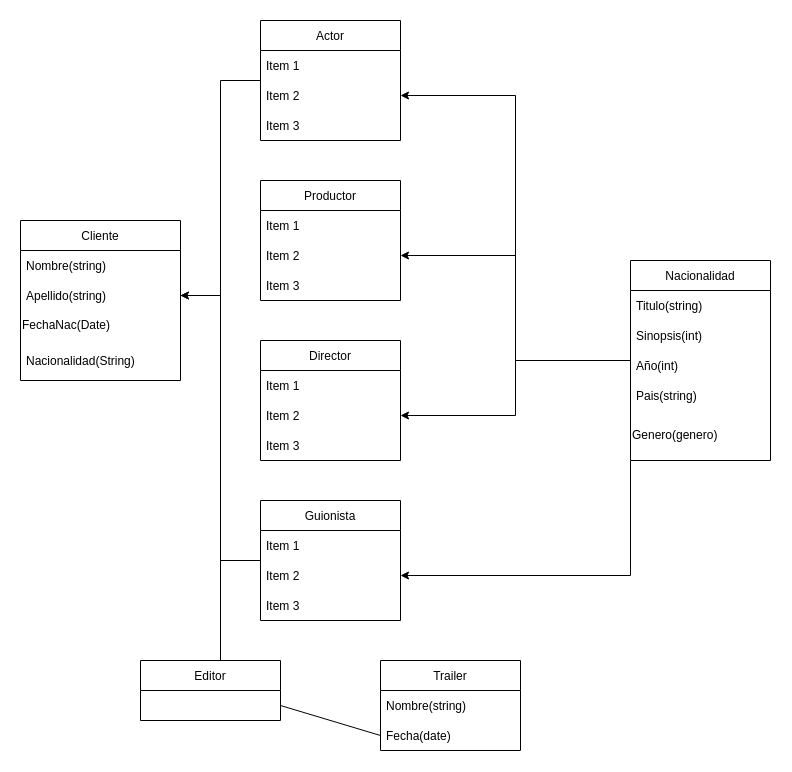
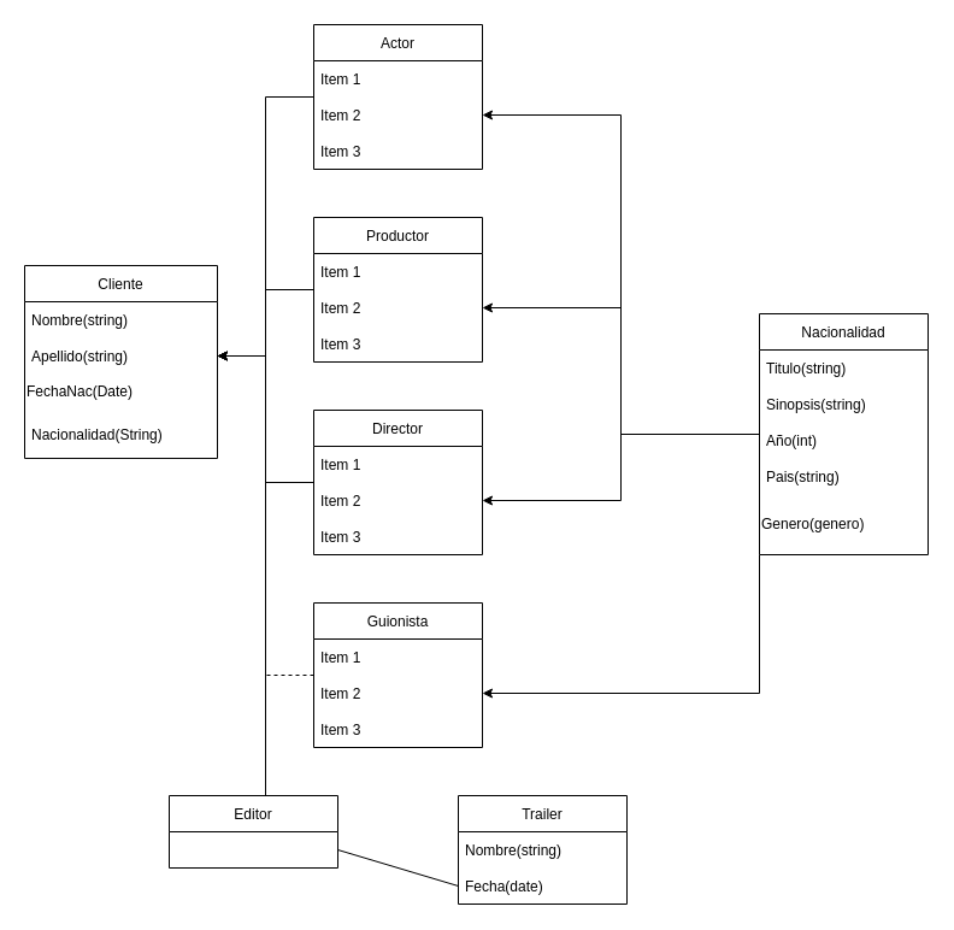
+ <mxCell id="12" style="edgeStyle=orthogonalEdgeStyle;rounded=0;orthogonalLoop=1;jettySize=auto;html=1;entryX=1;entryY=0.5;entryDx=0;entryDy=0;" parent="1" source="13" target="4" edge="1"><mxGeometry relative="1" as="geometry" /></mxCell>
- <mxCell id="38" value="Sinopsis(int)" style="text;strokeColor=none;fillColor=none;align=left;verticalAlign=middle;spacingLeft=4;spacingRight=4;overflow=hidden;points=[[0,0.5],[1,0.5]];portConstraint=eastwest;rotatable=0;" parent="36" vertex="1"><mxGeometry y="60" width="140" height="30" as="geometry" /></mxCell>
+ <mxCell id="38" value="Sinopsis(string)" style="text;strokeColor=none;fillColor=none;align=left;verticalAlign=middle;spacingLeft=4;spacingRight=4;overflow=hidden;points=[[0,0.5],[1,0.5]];portConstraint=eastwest;rotatable=0;" parent="36" vertex="1"><mxGeometry y="60" width="140" height="30" as="geometry" /></mxCell>
+ <mxCell id="17" style="edgeStyle=orthogonalEdgeStyle;rounded=0;orthogonalLoop=1;jettySize=auto;html=1;entryX=1;entryY=0.5;entryDx=0;entryDy=0;" parent="1" source="18" target="4" edge="1"><mxGeometry relative="1" as="geometry"><Array as="points"><mxPoint x="220" y="400" /><mxPoint x="220" y="295" /></Array></mxGeometry></mxCell>
- <mxCell id="22" style="edgeStyle=orthogonalEdgeStyle;rounded=0;orthogonalLoop=1;jettySize=auto;html=1;entryX=1;entryY=0.5;entryDx=0;entryDy=0;" parent="1" source="23" target="4" edge="1"><mxGeometry relative="1" as="geometry"><Array as="points"><mxPoint x="220" y="560" /><mxPoint x="220" y="295" /></Array></mxGeometry></mxCell>
+ <mxCell id="22" style="edgeStyle=orthogonalEdgeStyle;rounded=0;orthogonalLoop=1;jettySize=auto;html=1;entryX=1;entryY=0.5;entryDx=0;entryDy=0;dashed=1;" parent="1" source="23" target="4" edge="1"><mxGeometry relative="1" as="geometry"><Array as="points"><mxPoint x="220" y="560" /><mxPoint x="220" y="295" /></Array></mxGeometry></mxCell>
